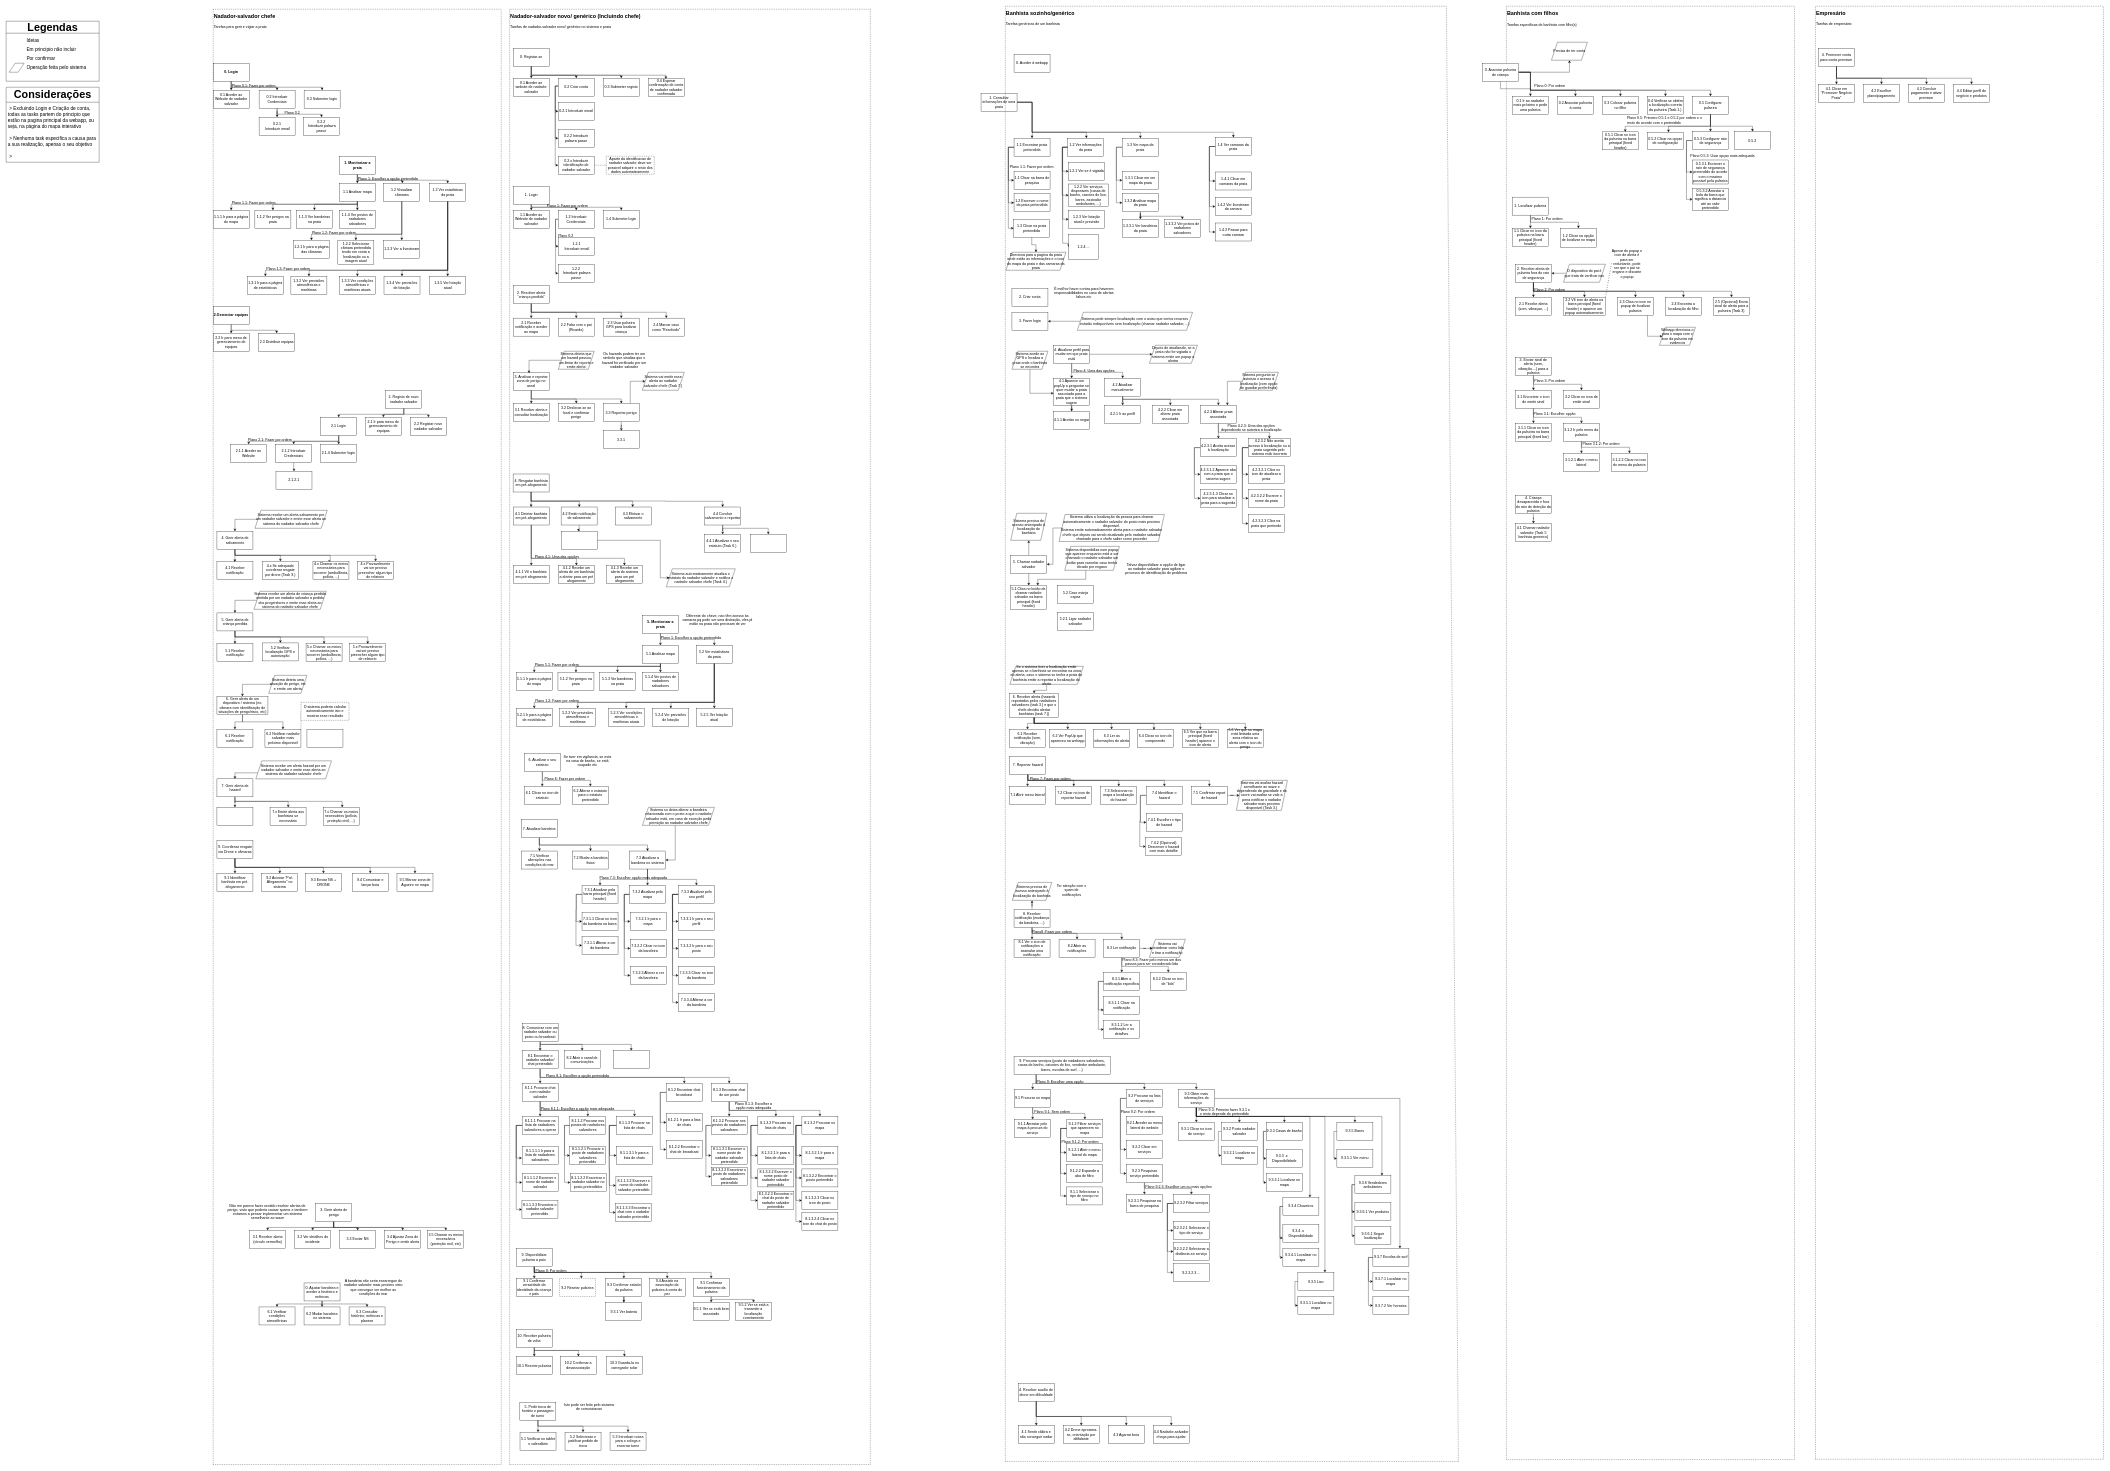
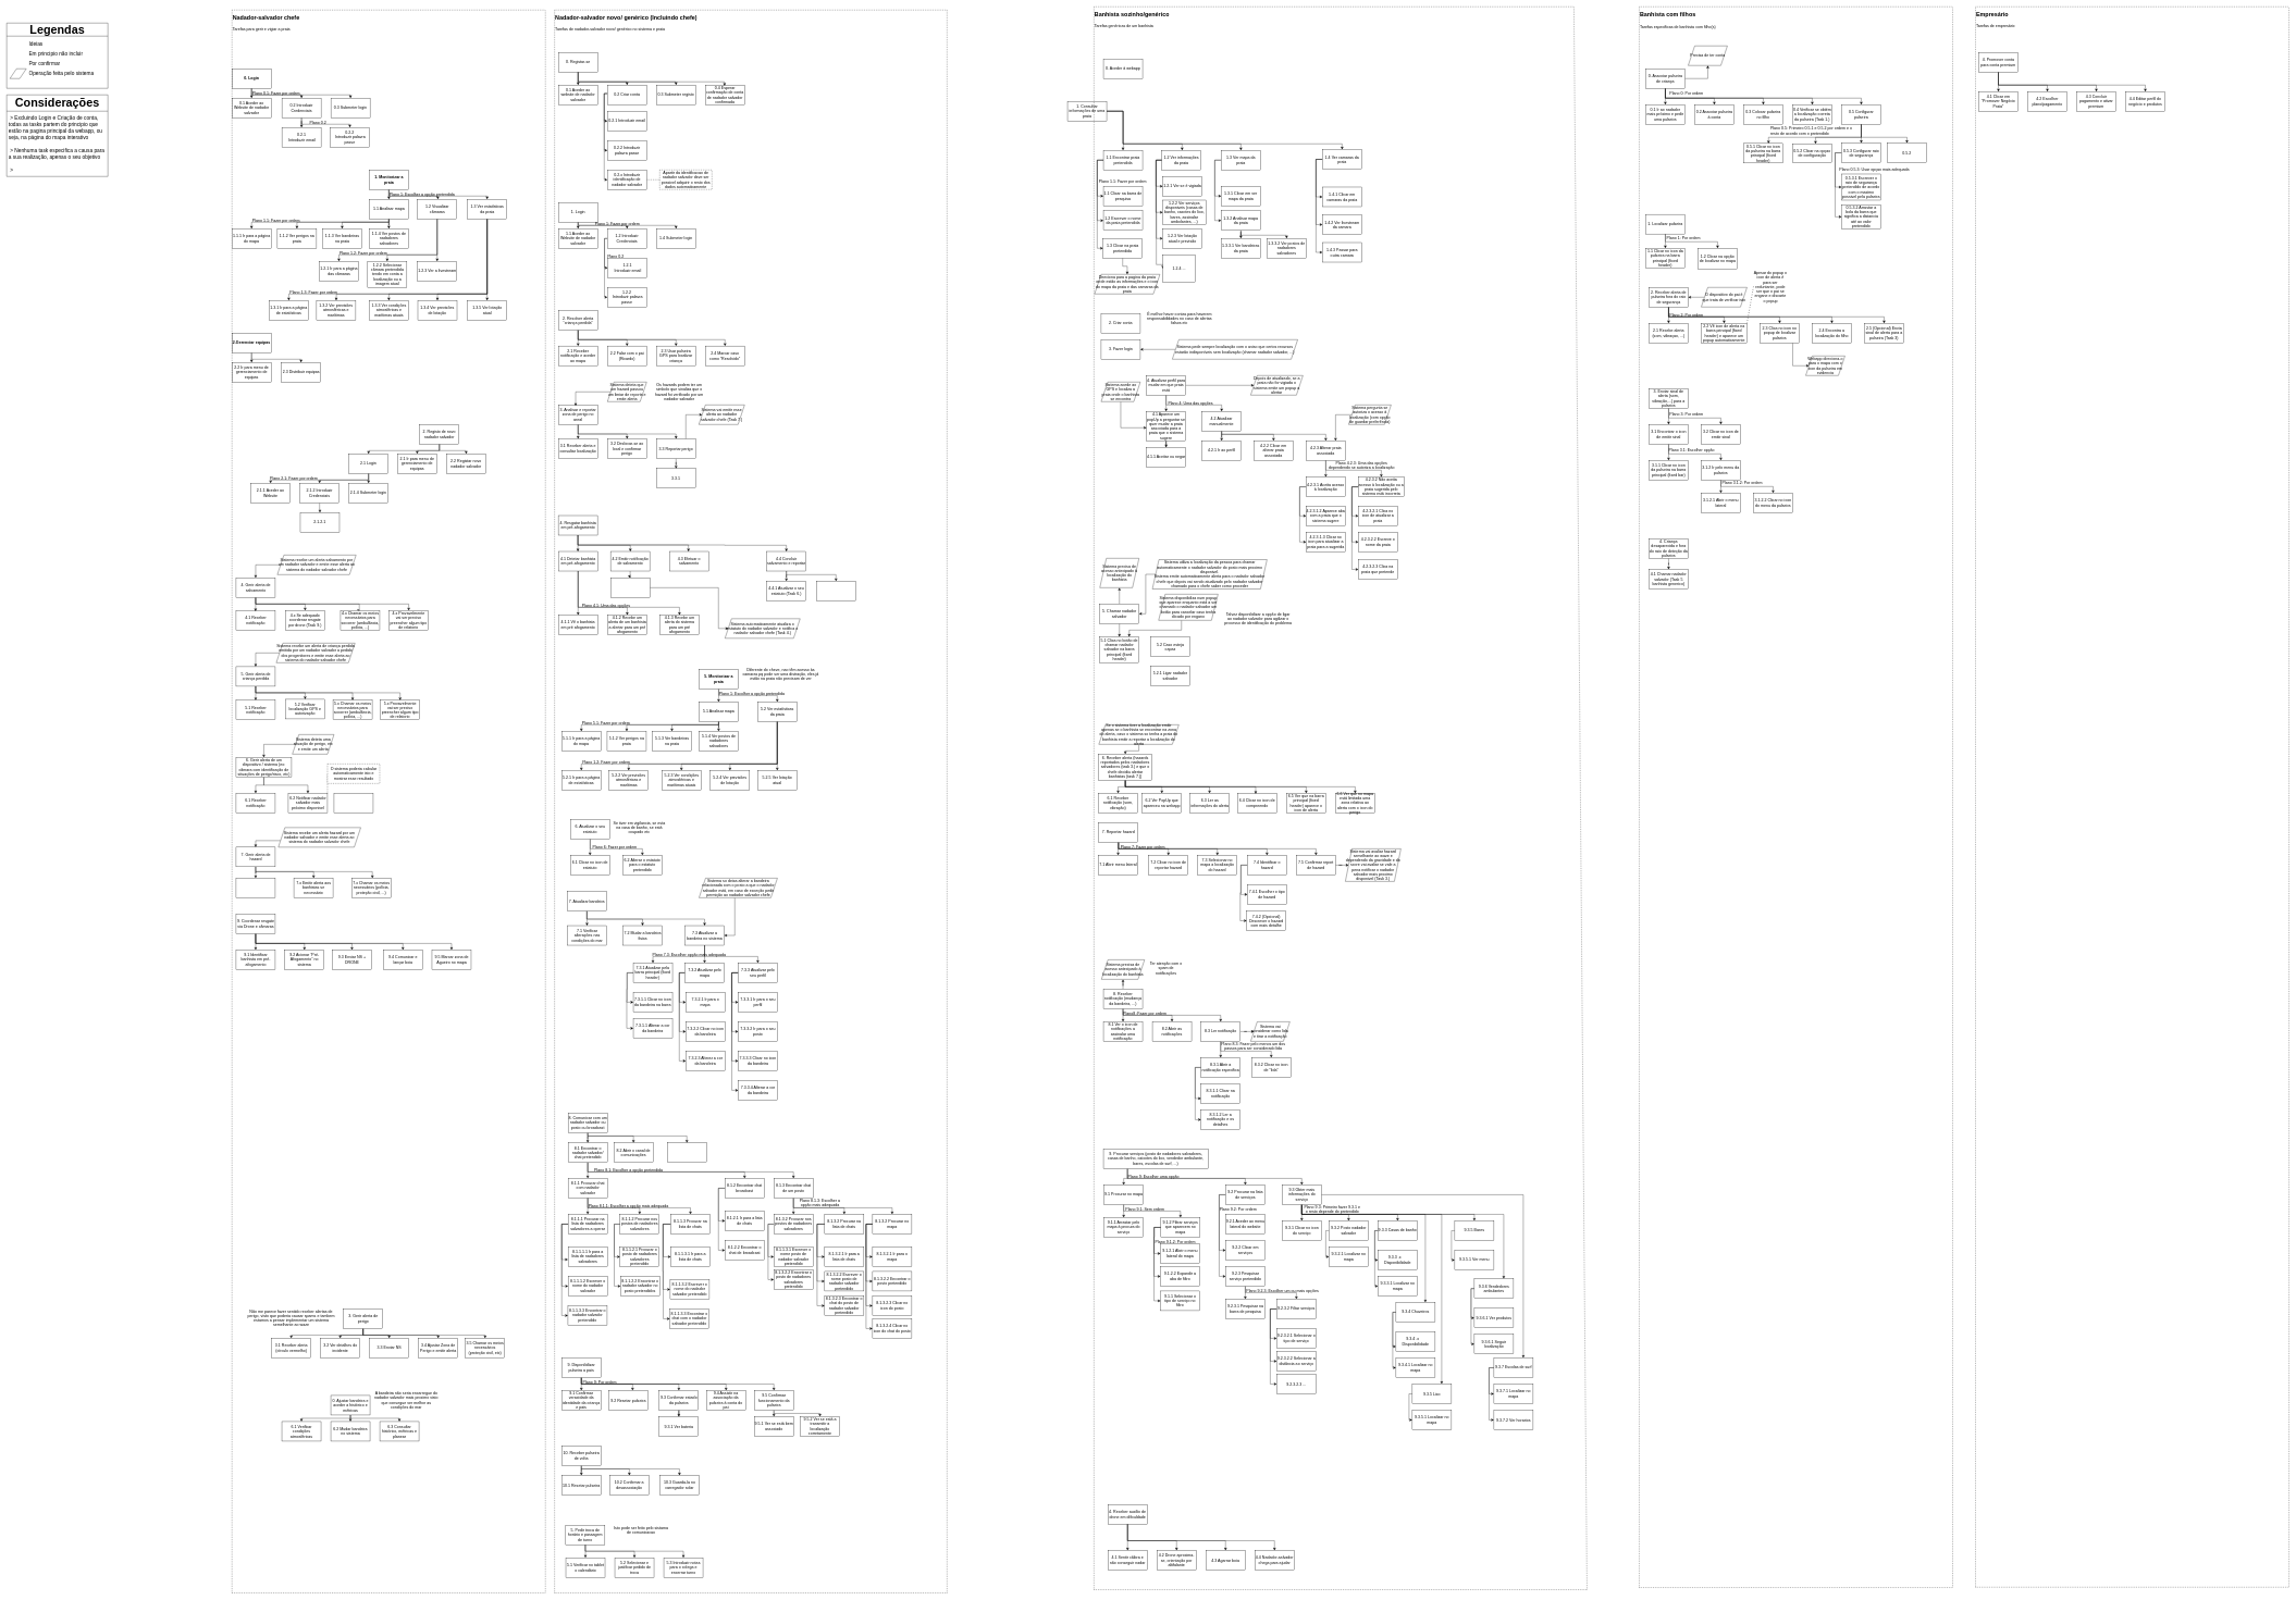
- <mxCell id="641" value="0. Associar pulseira de criança" style="rounded=0;whiteSpace=wrap;html=1;" vertex="1" parent="1"><mxGeometry x="4940" y="210" width="120" height="60" as="geometry" /></mxCell>
+ <mxCell id="641" value="0. Associar pulseira de criança" style="rounded=0;whiteSpace=wrap;html=1;" vertex="1" parent="1"><mxGeometry x="5040" y="210" width="120" height="60" as="geometry" /></mxCell>
- <mxCell id="660" value="9.2 Resetar pulseira" style="rounded=0;whiteSpace=wrap;html=1;dashed=1;" vertex="1" parent="1"><mxGeometry x="1864" y="4260" width="120" height="60" as="geometry" /></mxCell>
+ <mxCell id="660" value="9.2 Resetar pulseira" style="rounded=0;whiteSpace=wrap;html=1;" vertex="1" parent="1"><mxGeometry x="1864" y="4260" width="120" height="60" as="geometry" /></mxCell>
